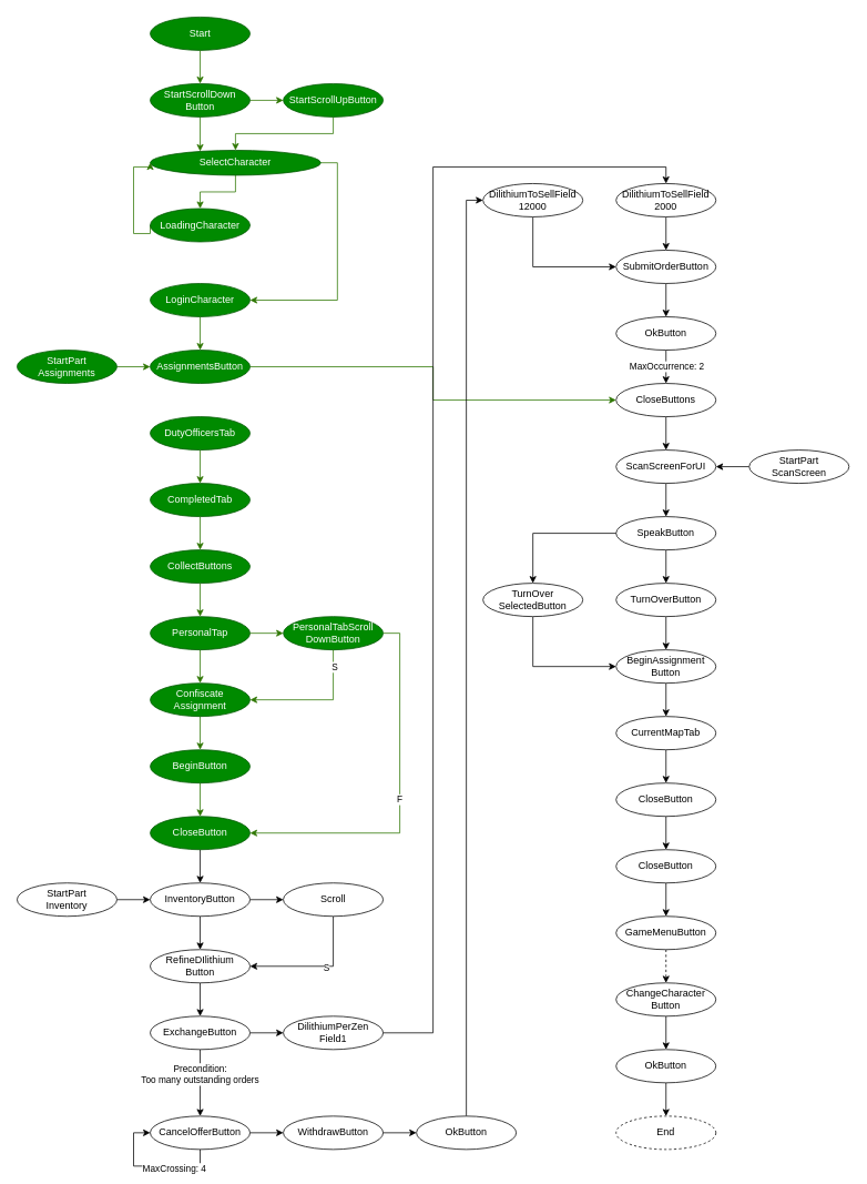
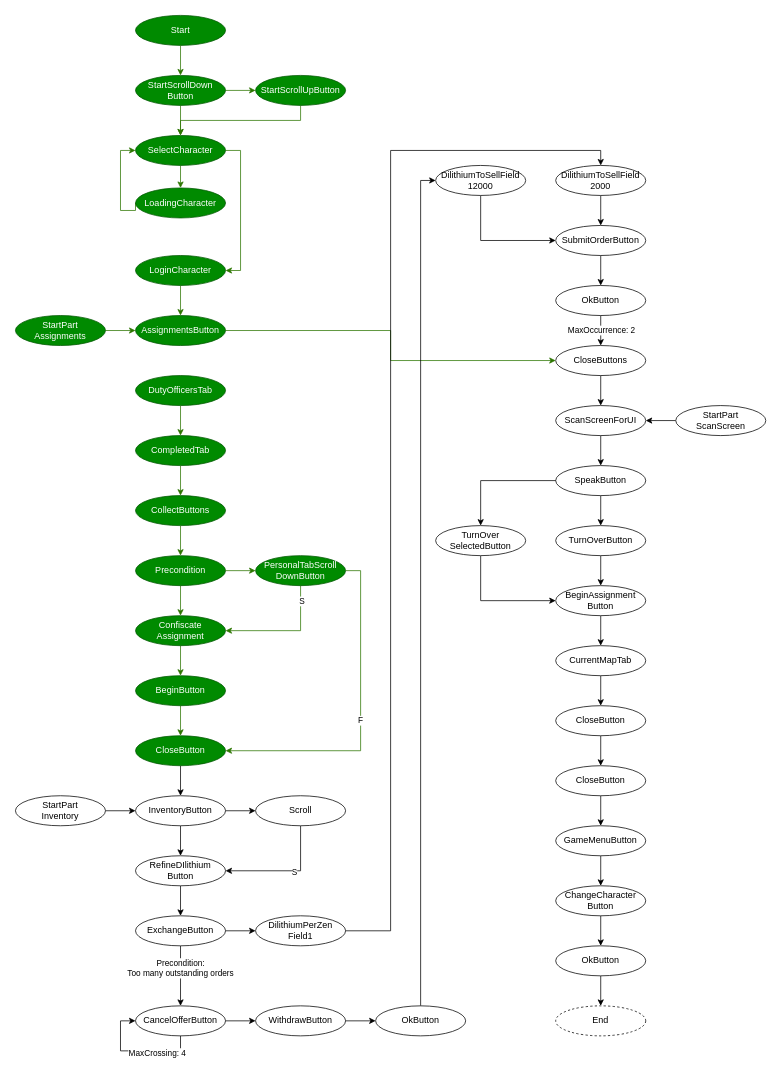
- <mxCell id="79" value="SelectCharacter" style="ellipse;whiteSpace=wrap;html=1;fillColor=#008a00;strokeColor=#005700;fontColor=#ffffff;" parent="1" vertex="1"><mxGeometry x="180" y="180" width="205" height="30" as="geometry" /></mxCell>
+ <mxCell id="79" value="SelectCharacter" style="ellipse;whiteSpace=wrap;html=1;fillColor=#008a00;strokeColor=#005700;fontColor=#ffffff;" parent="1" vertex="1"><mxGeometry x="180" y="180" width="120" height="40" as="geometry" /></mxCell>
- <mxCell id="16" value="PersonalTap" style="ellipse;whiteSpace=wrap;html=1;fillColor=#008a00;strokeColor=#005700;fontColor=#ffffff;" parent="1" vertex="1"><mxGeometry x="180" y="740" width="120" height="40" as="geometry" /></mxCell>
+ <mxCell id="16" value="Precondition" style="ellipse;whiteSpace=wrap;html=1;fillColor=#008a00;strokeColor=#005700;fontColor=#ffffff;" parent="1" vertex="1"><mxGeometry x="180" y="740" width="120" height="40" as="geometry" /></mxCell>
- <mxCell id="67" value="" style="edgeStyle=orthogonalEdgeStyle;rounded=0;orthogonalLoop=1;jettySize=auto;html=1;dashed=1;" parent="1" source="68" target="70" edge="1"><mxGeometry relative="1" as="geometry" /></mxCell>
+ <mxCell id="67" value="" style="edgeStyle=orthogonalEdgeStyle;rounded=0;orthogonalLoop=1;jettySize=auto;html=1;" parent="1" source="68" target="70" edge="1"><mxGeometry relative="1" as="geometry" /></mxCell>
